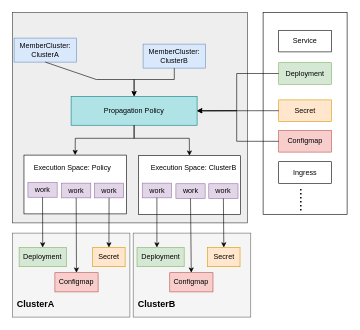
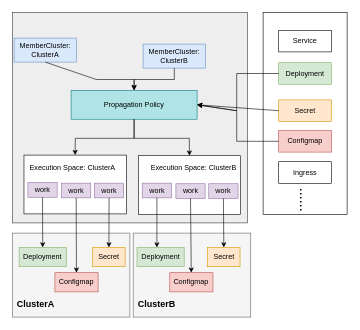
- <mxCell id="5" value="Propagation Policy" style="rounded=0;whiteSpace=wrap;html=1;fillColor=#b0e3e6;strokeColor=#0e8088;" vertex="1" parent="1"><mxGeometry x="118" y="160" width="210" height="48.25" as="geometry" /></mxCell>
+ <mxCell id="5" value="Propagation Policy" style="rounded=0;whiteSpace=wrap;html=1;fillColor=#b0e3e6;strokeColor=#0e8088;" vertex="1" parent="1"><mxGeometry x="118" y="150" width="210" height="48.25" as="geometry" /></mxCell>
- <mxCell id="12" value="Execution Space: Policy" style="text;html=1;strokeColor=none;fillColor=none;align=center;verticalAlign=middle;whiteSpace=wrap;rounded=0;" vertex="1" parent="10"><mxGeometry x="-4.53" y="14" width="170.72" height="16.9" as="geometry" /></mxCell>
+ <mxCell id="12" value="Execution Space: ClusterA" style="text;html=1;strokeColor=none;fillColor=none;align=center;verticalAlign=middle;whiteSpace=wrap;rounded=0;" vertex="1" parent="10"><mxGeometry x="-4.53" y="14" width="170.72" height="16.9" as="geometry" /></mxCell>
